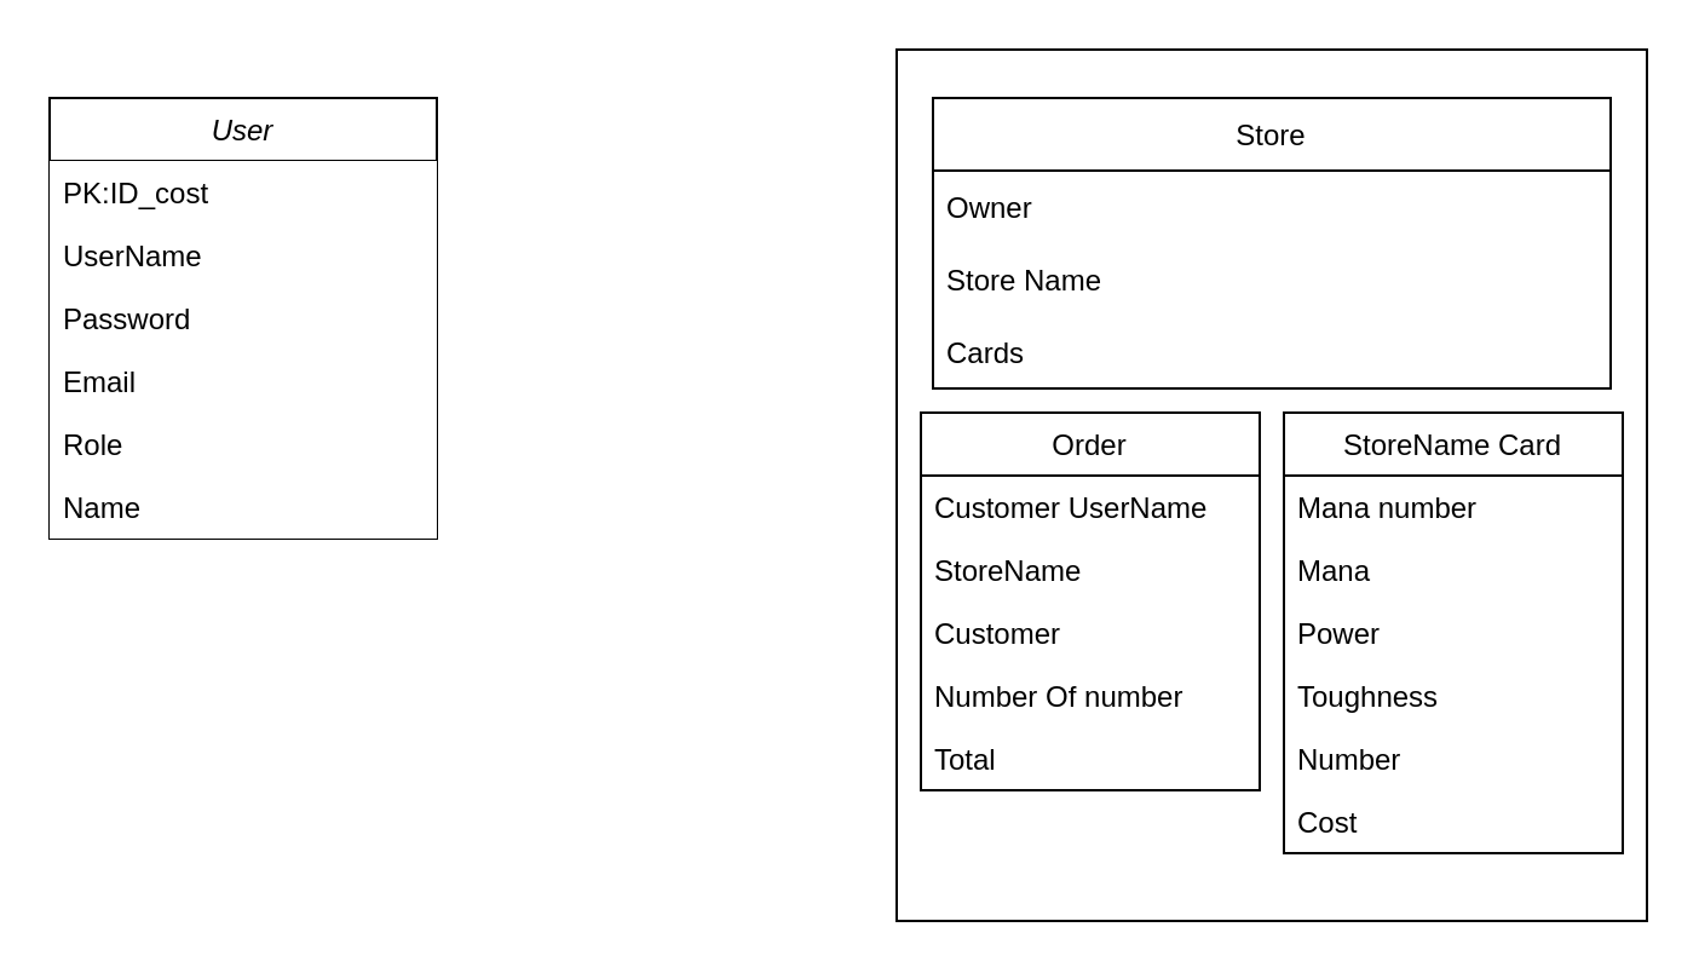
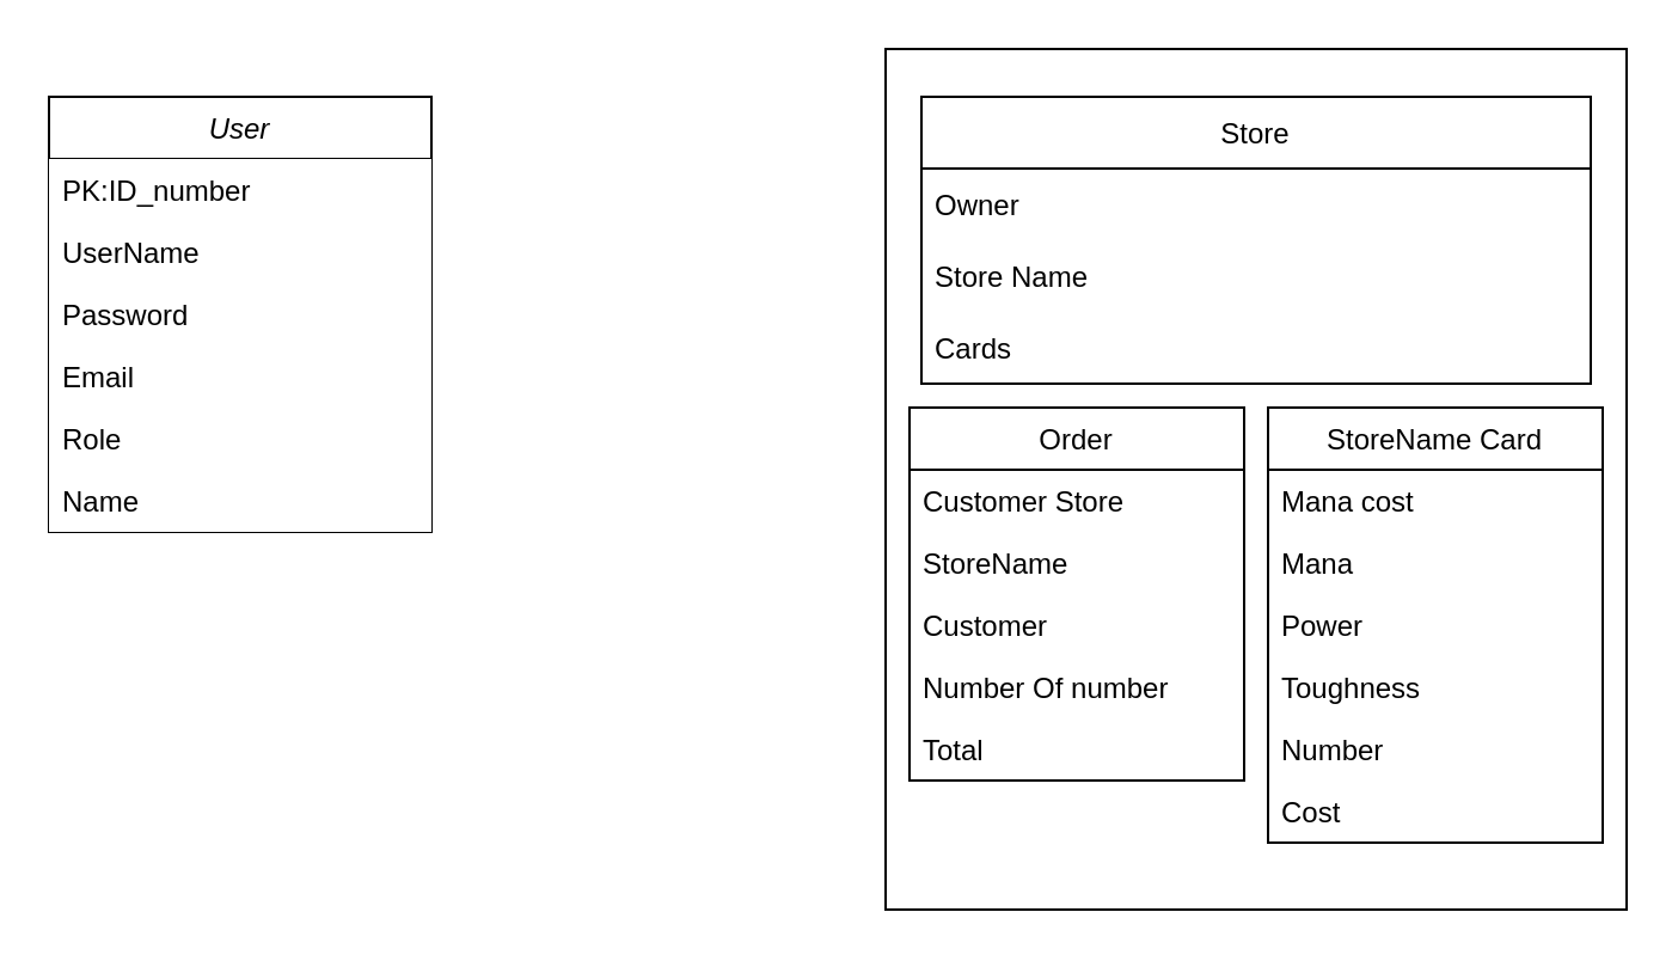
- <mxCell id="4" value="PK:ID_cost" style="text;align=left;verticalAlign=top;spacingLeft=4;spacingRight=4;overflow=hidden;rotatable=0;points=[[0,0.5],[1,0.5]];portConstraint=eastwest;fillColor=default;" parent="3" vertex="1"><mxGeometry y="26" width="160" height="26" as="geometry" /></mxCell>
+ <mxCell id="4" value="PK:ID_number" style="text;align=left;verticalAlign=top;spacingLeft=4;spacingRight=4;overflow=hidden;rotatable=0;points=[[0,0.5],[1,0.5]];portConstraint=eastwest;fillColor=default;" parent="3" vertex="1"><mxGeometry y="26" width="160" height="26" as="geometry" /></mxCell>
- <mxCell id="22" value="Customer UserName" style="text;strokeColor=none;fillColor=none;align=left;verticalAlign=top;spacingLeft=4;spacingRight=4;overflow=hidden;rotatable=0;points=[[0,0.5],[1,0.5]];portConstraint=eastwest;" parent="21" vertex="1"><mxGeometry y="26" width="140" height="26" as="geometry" /></mxCell>
+ <mxCell id="22" value="Customer Store" style="text;strokeColor=none;fillColor=none;align=left;verticalAlign=top;spacingLeft=4;spacingRight=4;overflow=hidden;rotatable=0;points=[[0,0.5],[1,0.5]];portConstraint=eastwest;" parent="21" vertex="1"><mxGeometry y="26" width="140" height="26" as="geometry" /></mxCell>
- <mxCell id="15" value="Mana number&#10;" style="text;strokeColor=none;fillColor=none;align=left;verticalAlign=top;spacingLeft=4;spacingRight=4;overflow=hidden;rotatable=0;points=[[0,0.5],[1,0.5]];portConstraint=eastwest;" parent="14" vertex="1"><mxGeometry y="26" width="140" height="26" as="geometry" /></mxCell>
+ <mxCell id="15" value="Mana cost&#10;" style="text;strokeColor=none;fillColor=none;align=left;verticalAlign=top;spacingLeft=4;spacingRight=4;overflow=hidden;rotatable=0;points=[[0,0.5],[1,0.5]];portConstraint=eastwest;" parent="14" vertex="1"><mxGeometry y="26" width="140" height="26" as="geometry" /></mxCell>
